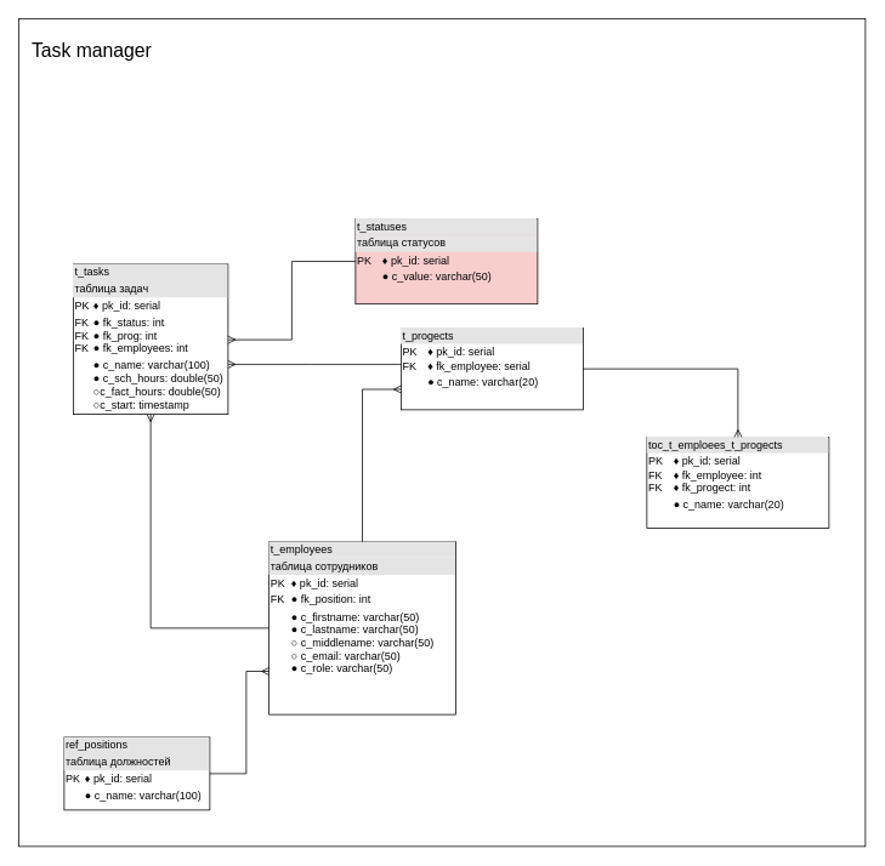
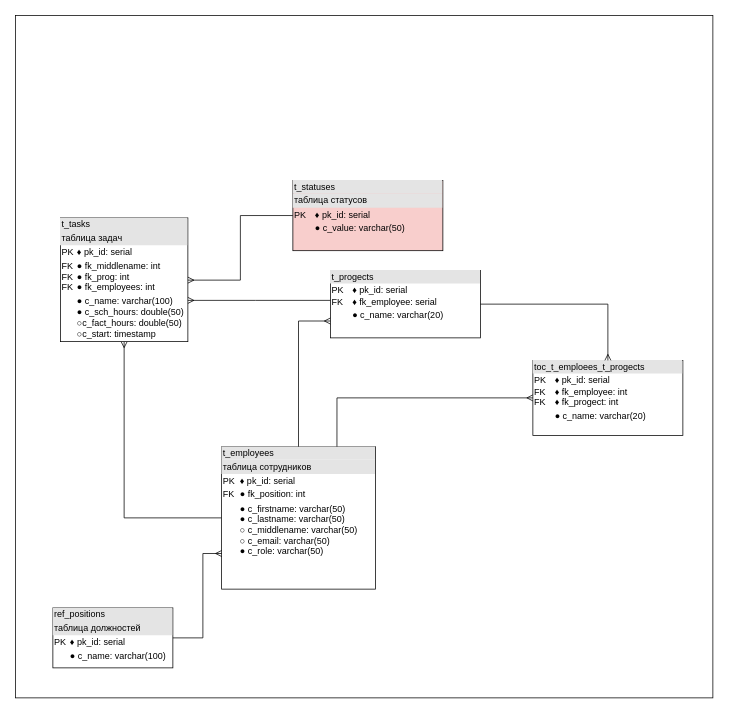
- <mxCell id="12" value="Task manager" style="text;html=1;align=center;verticalAlign=middle;resizable=0;points=[];autosize=1;fontSize=21;" parent="1" vertex="1"><mxGeometry x="25" y="40" width="150" height="30" as="geometry" /></mxCell>
- <mxCell id="4" value="&lt;div style=&quot;box-sizing: border-box ; width: 100% ; background: #e4e4e4 ; padding: 2px&quot;&gt;t_tasks&lt;/div&gt;&lt;div style=&quot;box-sizing: border-box ; width: 100% ; background: #e4e4e4 ; padding: 2px&quot;&gt;таблица задач&lt;/div&gt;&lt;table style=&quot;width: 100% ; font-size: 1em&quot; cellpadding=&quot;2&quot; cellspacing=&quot;0&quot;&gt;&lt;tbody&gt;&lt;tr&gt;&lt;td&gt;PK&lt;/td&gt;&lt;td&gt;♦ pk_id: serial&lt;/td&gt;&lt;/tr&gt;&lt;tr&gt;&lt;td&gt;FK&lt;br&gt;FK&lt;br&gt;FK&lt;/td&gt;&lt;td&gt;● fk_status: int&lt;br&gt;● fk_prog: int&lt;br&gt;● fk_employees: int&lt;br&gt;&lt;/td&gt;&lt;/tr&gt;&lt;tr&gt;&lt;td&gt;&lt;/td&gt;&lt;td&gt;● c_name: varchar(100)&lt;br&gt;● c_sch_hours: double(50)&lt;br&gt;○c_fact_hours: double(50)&lt;br&gt;○c_start: timestamp&lt;br&gt;&lt;/td&gt;&lt;/tr&gt;&lt;/tbody&gt;&lt;/table&gt;" style="verticalAlign=top;align=left;overflow=fill;html=1;" parent="1" vertex="1"><mxGeometry x="80" y="290" width="170" height="165" as="geometry" /></mxCell>
+ <mxCell id="4" value="&lt;div style=&quot;box-sizing: border-box ; width: 100% ; background: #e4e4e4 ; padding: 2px&quot;&gt;t_tasks&lt;/div&gt;&lt;div style=&quot;box-sizing: border-box ; width: 100% ; background: #e4e4e4 ; padding: 2px&quot;&gt;таблица задач&lt;/div&gt;&lt;table style=&quot;width: 100% ; font-size: 1em&quot; cellpadding=&quot;2&quot; cellspacing=&quot;0&quot;&gt;&lt;tbody&gt;&lt;tr&gt;&lt;td&gt;PK&lt;/td&gt;&lt;td&gt;♦ pk_id: serial&lt;/td&gt;&lt;/tr&gt;&lt;tr&gt;&lt;td&gt;FK&lt;br&gt;FK&lt;br&gt;FK&lt;/td&gt;&lt;td&gt;● fk_middlename: int&lt;br&gt;● fk_prog: int&lt;br&gt;● fk_employees: int&lt;br&gt;&lt;/td&gt;&lt;/tr&gt;&lt;tr&gt;&lt;td&gt;&lt;/td&gt;&lt;td&gt;● c_name: varchar(100)&lt;br&gt;● c_sch_hours: double(50)&lt;br&gt;○c_fact_hours: double(50)&lt;br&gt;○c_start: timestamp&lt;br&gt;&lt;/td&gt;&lt;/tr&gt;&lt;/tbody&gt;&lt;/table&gt;" style="verticalAlign=top;align=left;overflow=fill;html=1;" parent="1" vertex="1"><mxGeometry x="80" y="290" width="170" height="165" as="geometry" /></mxCell>
+ <mxCell id="14" style="edgeStyle=orthogonalEdgeStyle;rounded=0;orthogonalLoop=1;jettySize=auto;html=1;exitX=0.75;exitY=0;exitDx=0;exitDy=0;endArrow=ERmany;endFill=0;entryX=0;entryY=0.5;entryDx=0;entryDy=0;" edge="1" parent="1" source="7" target="13"><mxGeometry relative="1" as="geometry"><mxPoint x="612.5" y="700" as="sourcePoint" /><mxPoint x="710" y="802.571" as="targetPoint" /><Array as="points"><mxPoint x="449" y="530" /></Array></mxGeometry></mxCell>
